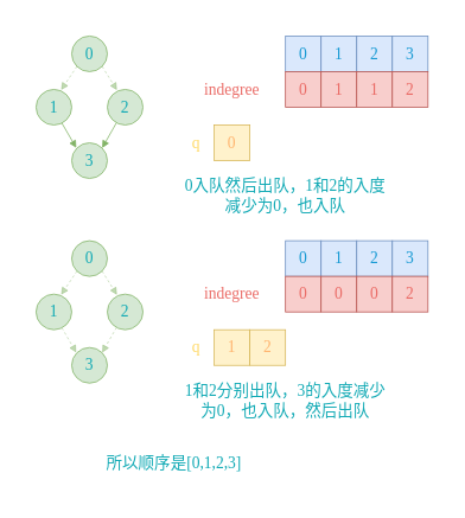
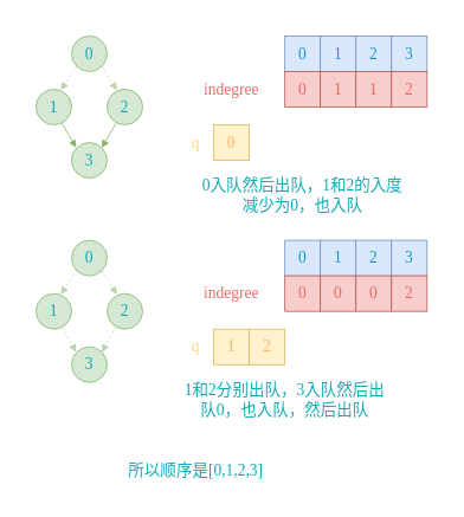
- <mxCell id="12" value="0入队然后出队，1和2的入度减少为0，也入队" style="text;html=1;strokeColor=none;fillColor=none;align=center;verticalAlign=middle;whiteSpace=wrap;rounded=0;fontFamily=Monaco;fontSource=https%3A%2F%2Ffonts.googleapis.com%2Fcss%3Ffamily%3DMonaco;fontSize=18;fontColor=#12AAB5;" vertex="1" parent="1"><mxGeometry x="200" y="200" width="240" height="40" as="geometry" /></mxCell>
+ <mxCell id="12" value="0入队然后出队，1和2的入度减少为0，也入队" style="text;html=1;strokeColor=none;fillColor=none;align=center;verticalAlign=middle;whiteSpace=wrap;rounded=0;fontFamily=Monaco;fontSource=https%3A%2F%2Ffonts.googleapis.com%2Fcss%3Ffamily%3DMonaco;fontSize=18;fontColor=#12AAB5;" vertex="1" parent="1"><mxGeometry x="220" y="200" width="240" height="40" as="geometry" /></mxCell>
- <mxCell id="32" value="1和2分别出队，3的入度减少为0，也入队，然后出队" style="text;html=1;strokeColor=none;fillColor=none;align=center;verticalAlign=middle;whiteSpace=wrap;rounded=0;fontFamily=Monaco;fontSource=https%3A%2F%2Ffonts.googleapis.com%2Fcss%3Ffamily%3DMonaco;fontSize=18;fontColor=#12AAB5;" vertex="1" parent="1"><mxGeometry x="200" y="430" width="240" height="40" as="geometry" /></mxCell>
+ <mxCell id="32" value="1和2分别出队，3入队然后出队0，也入队，然后出队" style="text;html=1;strokeColor=none;fillColor=none;align=center;verticalAlign=middle;whiteSpace=wrap;rounded=0;fontFamily=Monaco;fontSource=https%3A%2F%2Ffonts.googleapis.com%2Fcss%3Ffamily%3DMonaco;fontSize=18;fontColor=#12AAB5;" vertex="1" parent="1"><mxGeometry x="200" y="430" width="240" height="40" as="geometry" /></mxCell>
- <mxCell id="43" value="所以顺序是[0,1,2,3]" style="text;html=1;strokeColor=none;fillColor=none;align=center;verticalAlign=middle;whiteSpace=wrap;rounded=0;fontFamily=Monaco;fontSource=https%3A%2F%2Ffonts.googleapis.com%2Fcss%3Ffamily%3DMonaco;fontSize=18;fontColor=#12AAB5;" vertex="1" parent="1"><mxGeometry x="75" y="500" width="240" height="40" as="geometry" /></mxCell>
+ <mxCell id="43" value="所以顺序是[0,1,2,3]" style="text;html=1;strokeColor=none;fillColor=none;align=center;verticalAlign=middle;whiteSpace=wrap;rounded=0;fontFamily=Monaco;fontSource=https%3A%2F%2Ffonts.googleapis.com%2Fcss%3Ffamily%3DMonaco;fontSize=18;fontColor=#12AAB5;" vertex="1" parent="1"><mxGeometry x="100" y="510" width="240" height="40" as="geometry" /></mxCell>
